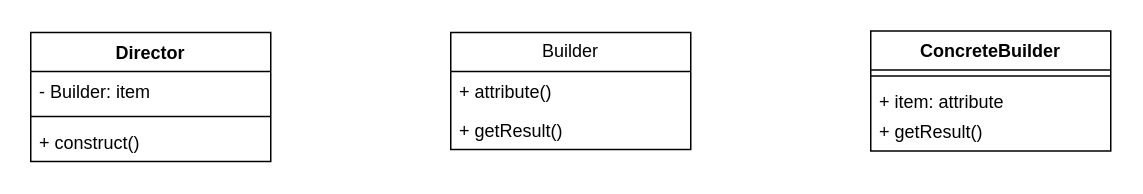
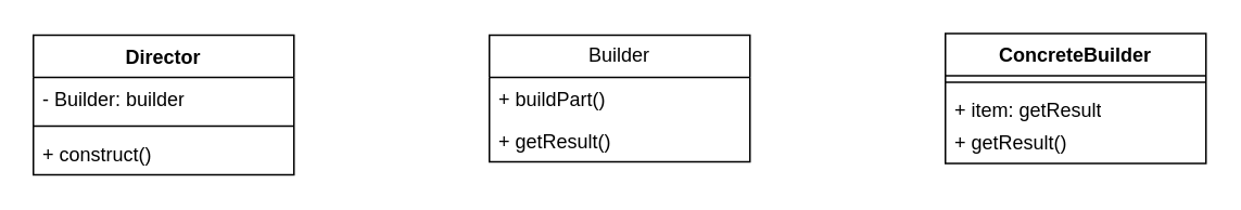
- <mxCell id="10" value="- Builder: item" style="text;strokeColor=none;fillColor=none;align=left;verticalAlign=top;spacingLeft=4;spacingRight=4;overflow=hidden;rotatable=0;points=[[0,0.5],[1,0.5]];portConstraint=eastwest;whiteSpace=wrap;html=1;" vertex="1" parent="9"><mxGeometry y="26" width="160" height="26" as="geometry" /></mxCell>
+ <mxCell id="10" value="- Builder: builder" style="text;strokeColor=none;fillColor=none;align=left;verticalAlign=top;spacingLeft=4;spacingRight=4;overflow=hidden;rotatable=0;points=[[0,0.5],[1,0.5]];portConstraint=eastwest;whiteSpace=wrap;html=1;" vertex="1" parent="9"><mxGeometry y="26" width="160" height="26" as="geometry" /></mxCell>
- <mxCell id="7" value="+ attribute()" style="text;strokeColor=none;fillColor=none;align=left;verticalAlign=top;spacingLeft=4;spacingRight=4;overflow=hidden;rotatable=0;points=[[0,0.5],[1,0.5]];portConstraint=eastwest;whiteSpace=wrap;html=1;" vertex="1" parent="6"><mxGeometry y="26" width="160" height="26" as="geometry" /></mxCell>
+ <mxCell id="7" value="+ buildPart()" style="text;strokeColor=none;fillColor=none;align=left;verticalAlign=top;spacingLeft=4;spacingRight=4;overflow=hidden;rotatable=0;points=[[0,0.5],[1,0.5]];portConstraint=eastwest;whiteSpace=wrap;html=1;" vertex="1" parent="6"><mxGeometry y="26" width="160" height="26" as="geometry" /></mxCell>
- <mxCell id="4" value="+ item: attribute" style="text;strokeColor=none;fillColor=none;align=left;verticalAlign=top;spacingLeft=4;spacingRight=4;overflow=hidden;rotatable=0;points=[[0,0.5],[1,0.5]];portConstraint=eastwest;whiteSpace=wrap;html=1;" vertex="1" parent="2"><mxGeometry y="34" width="160" height="20" as="geometry" /></mxCell>
+ <mxCell id="4" value="+ item: getResult" style="text;strokeColor=none;fillColor=none;align=left;verticalAlign=top;spacingLeft=4;spacingRight=4;overflow=hidden;rotatable=0;points=[[0,0.5],[1,0.5]];portConstraint=eastwest;whiteSpace=wrap;html=1;" vertex="1" parent="2"><mxGeometry y="34" width="160" height="20" as="geometry" /></mxCell>
